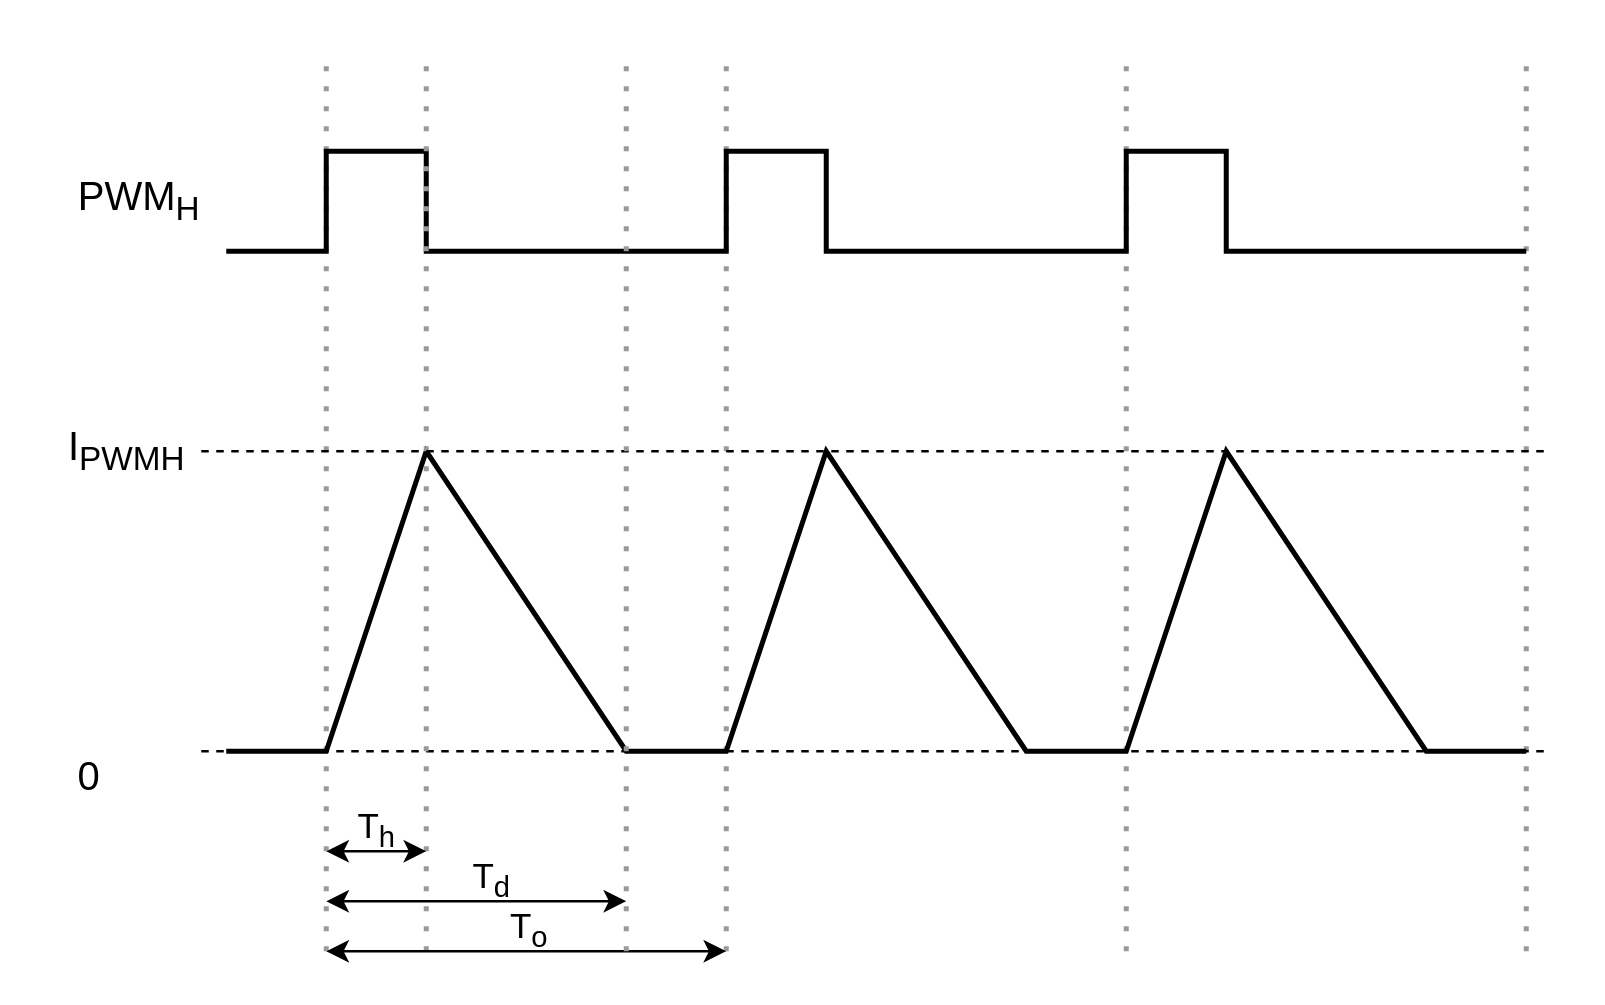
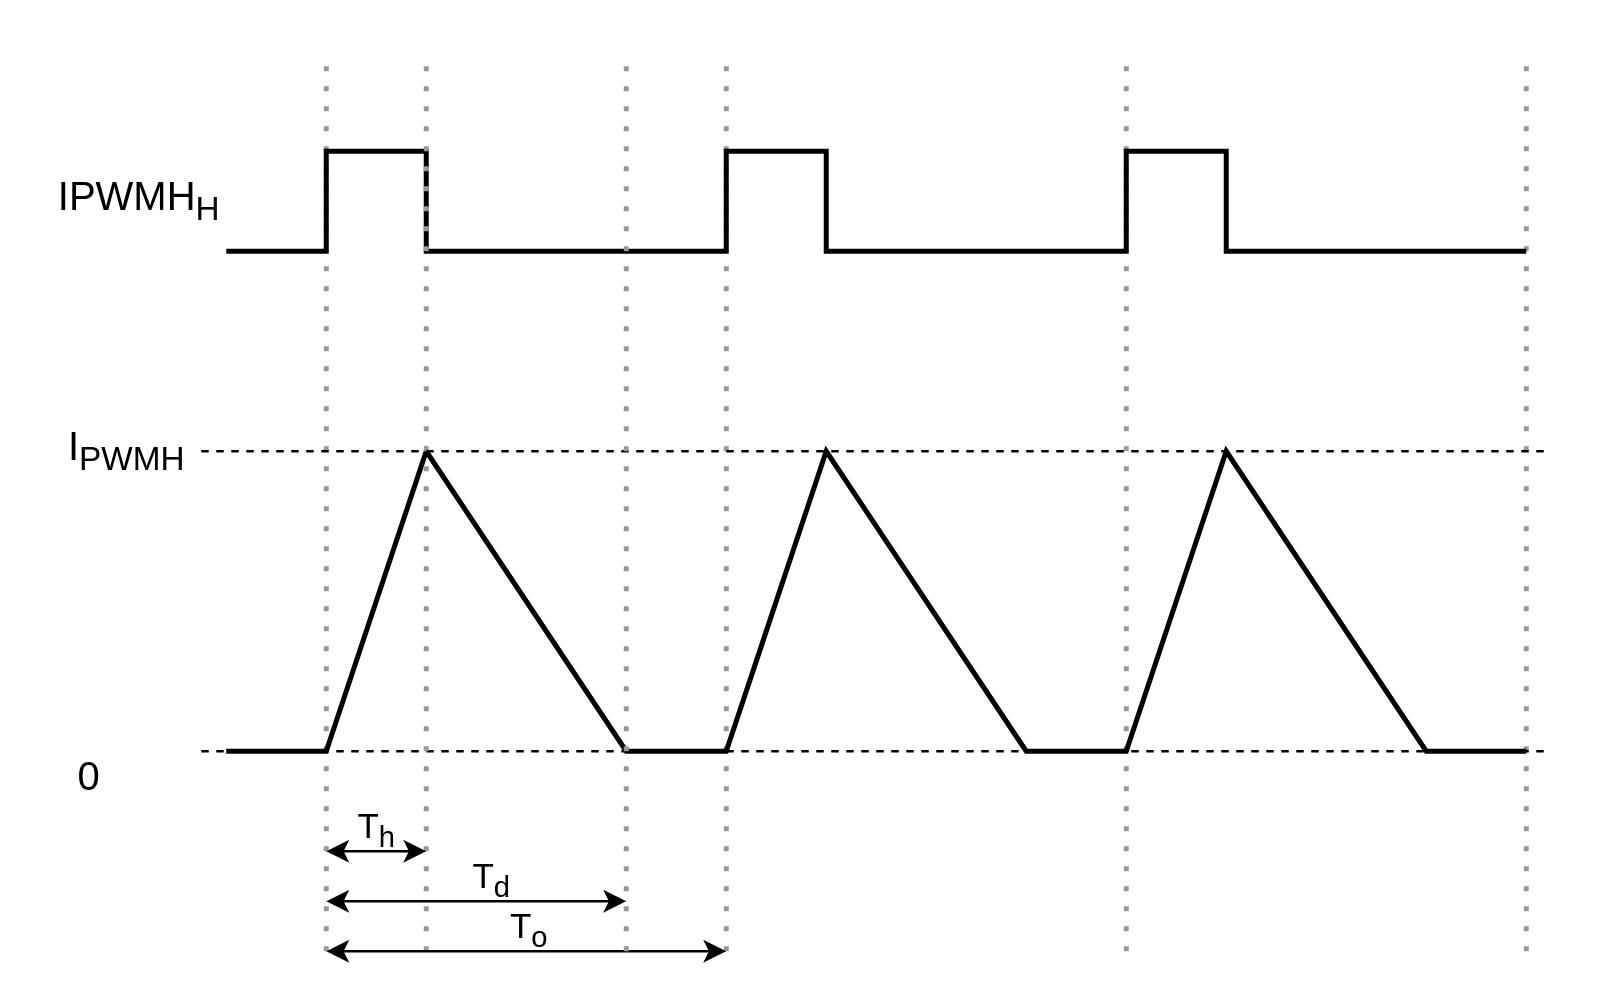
- <mxCell id="14" value="&lt;font style=&quot;font-size: 16px;&quot;&gt;PWM&lt;sub&gt;H&lt;/sub&gt;&lt;/font&gt;" style="text;html=1;align=center;verticalAlign=middle;resizable=0;points=[];autosize=1;strokeColor=none;fillColor=none;" parent="1" vertex="1"><mxGeometry x="20" y="60" width="70" height="40" as="geometry" /></mxCell>
+ <mxCell id="14" value="&lt;font style=&quot;font-size: 16px;&quot;&gt;IPWMH&lt;sub&gt;H&lt;/sub&gt;&lt;/font&gt;" style="text;html=1;align=center;verticalAlign=middle;resizable=0;points=[];autosize=1;strokeColor=none;fillColor=none;" parent="1" vertex="1"><mxGeometry x="20" y="60" width="70" height="40" as="geometry" /></mxCell>
